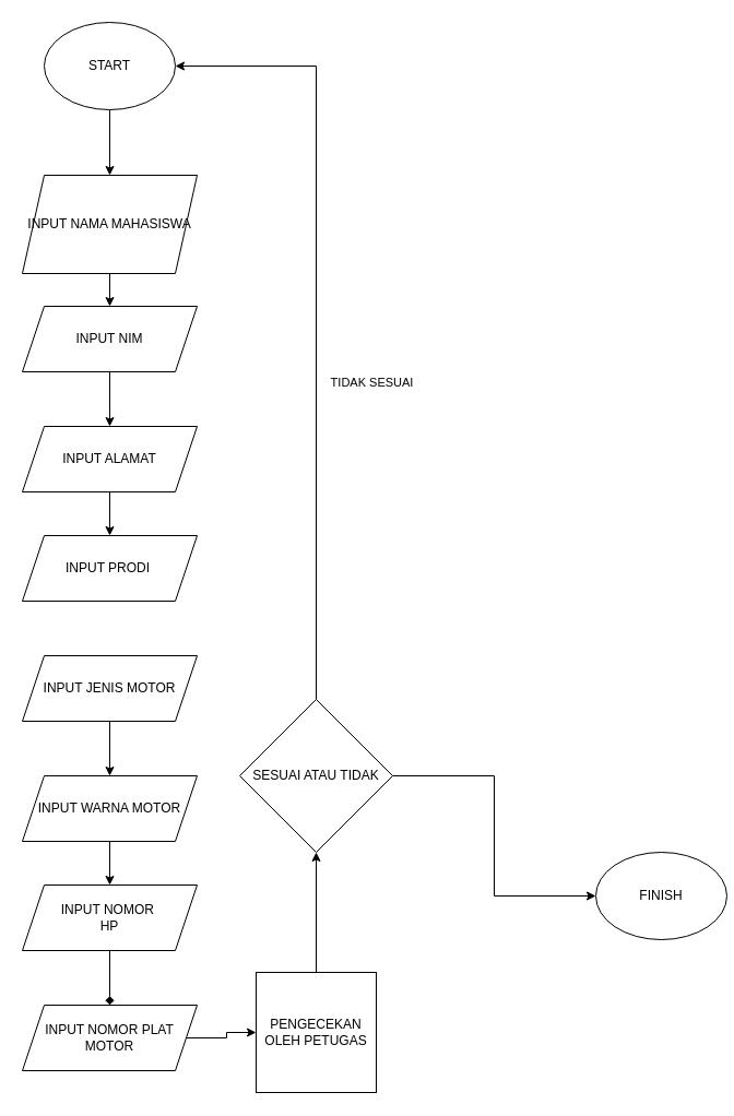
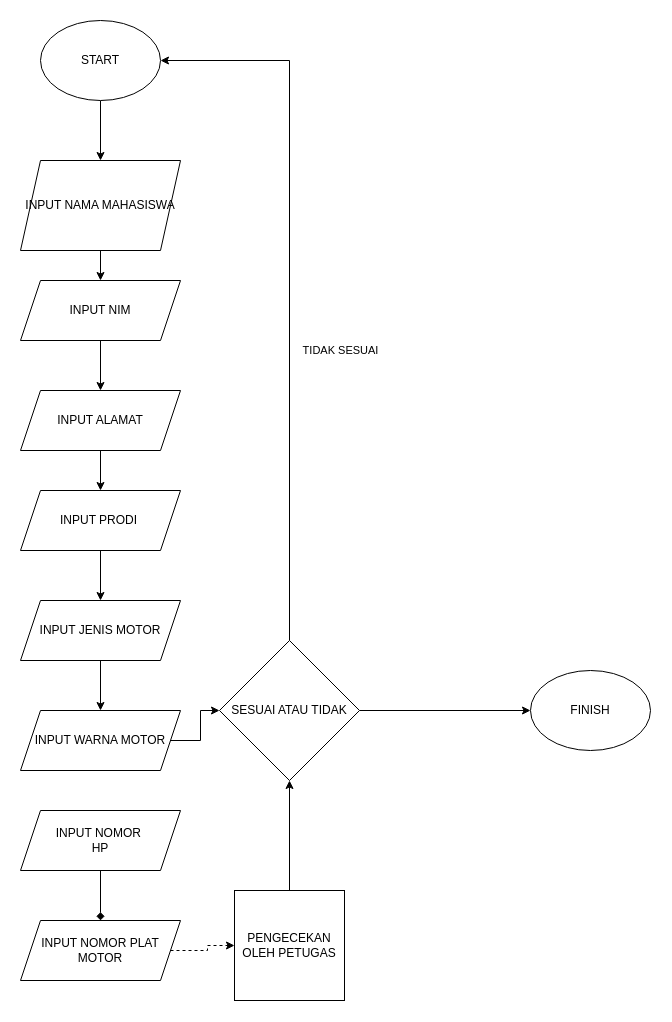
+ <mxCell id="18" value="" style="edgeStyle=orthogonalEdgeStyle;rounded=0;orthogonalLoop=1;jettySize=auto;html=1;" edge="1" parent="1" source="19" target="17"><mxGeometry relative="1" as="geometry" /></mxCell>
- <mxCell id="14" value="" style="edgeStyle=orthogonalEdgeStyle;rounded=0;orthogonalLoop=1;jettySize=auto;html=1;" edge="1" parent="1" source="15" target="13"><mxGeometry relative="1" as="geometry" /></mxCell>
+ <mxCell id="14" value="" style="edgeStyle=orthogonalEdgeStyle;rounded=0;orthogonalLoop=1;jettySize=auto;html=1;" edge="1" parent="1" source="15" target="22"><mxGeometry relative="1" as="geometry" /></mxCell>
- <mxCell id="25" value="FINISH" style="ellipse;whiteSpace=wrap;html=1;" vertex="1" parent="1"><mxGeometry x="545" y="780" width="120" height="80" as="geometry" /></mxCell>
+ <mxCell id="25" value="FINISH" style="ellipse;whiteSpace=wrap;html=1;" vertex="1" parent="1"><mxGeometry x="530" y="670" width="120" height="80" as="geometry" /></mxCell>
- <mxCell id="10" value="" style="edgeStyle=orthogonalEdgeStyle;rounded=0;orthogonalLoop=1;jettySize=auto;html=1;" edge="1" parent="1" source="11" target="24"><mxGeometry relative="1" as="geometry" /></mxCell>
+ <mxCell id="10" value="" style="edgeStyle=orthogonalEdgeStyle;rounded=0;orthogonalLoop=1;jettySize=auto;html=1;dashed=1;" edge="1" parent="1" source="11" target="24"><mxGeometry relative="1" as="geometry" /></mxCell>
